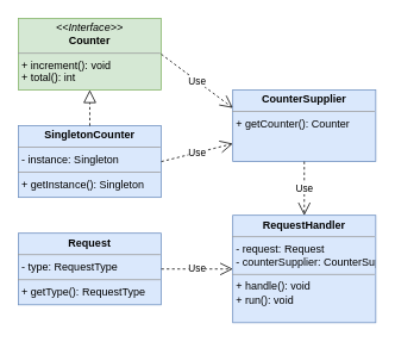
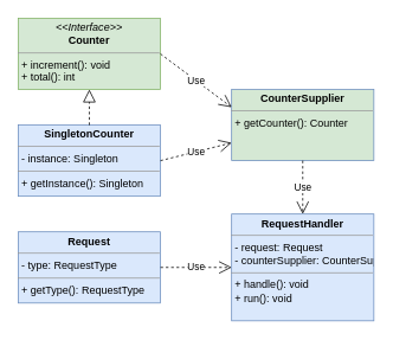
- <mxCell id="4" value="&lt;p style=&quot;margin: 0px ; margin-top: 4px ; text-align: center&quot;&gt;&lt;b&gt;CounterSupplier&lt;/b&gt;&lt;/p&gt;&lt;hr size=&quot;1&quot;&gt;&lt;p style=&quot;margin: 0px ; margin-left: 4px&quot;&gt;+ getCounter(): Counter&lt;/p&gt;" style="verticalAlign=top;align=left;overflow=fill;fontSize=12;fontFamily=Helvetica;html=1;fillColor=#dae8fc;strokeColor=#6c8ebf;" vertex="1" parent="1"><mxGeometry x="260" y="100" width="160" height="80" as="geometry" /></mxCell>
+ <mxCell id="4" value="&lt;p style=&quot;margin: 0px ; margin-top: 4px ; text-align: center&quot;&gt;&lt;b&gt;CounterSupplier&lt;/b&gt;&lt;/p&gt;&lt;hr size=&quot;1&quot;&gt;&lt;p style=&quot;margin: 0px ; margin-left: 4px&quot;&gt;+ getCounter(): Counter&lt;/p&gt;" style="verticalAlign=top;align=left;overflow=fill;fontSize=12;fontFamily=Helvetica;html=1;fillColor=#d5e8d4;strokeColor=#6c8ebf;" vertex="1" parent="1"><mxGeometry x="260" y="100" width="160" height="80" as="geometry" /></mxCell>
